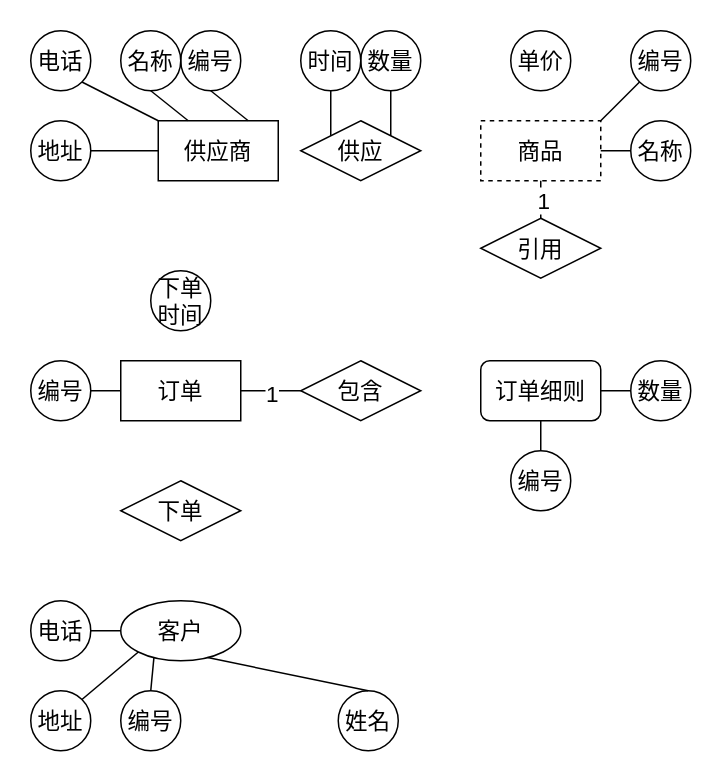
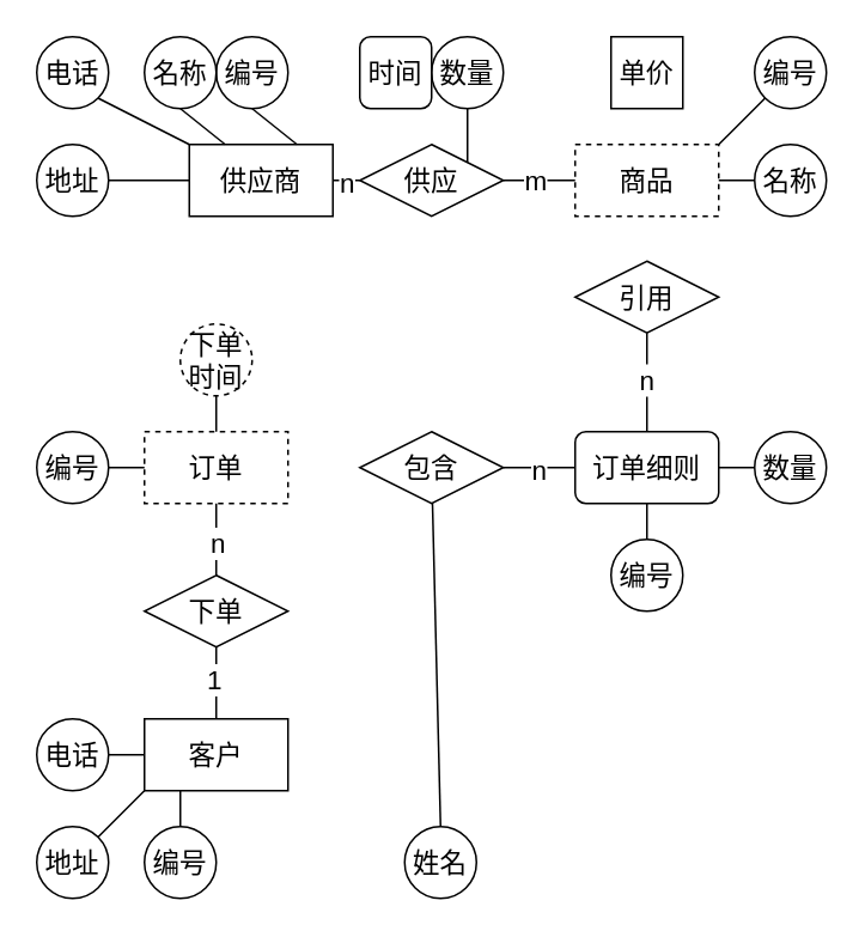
- <mxCell id="25" value="时间" style="ellipse;whiteSpace=wrap;html=1;align=center;fontSize=15;fillColor=none;labelBorderColor=none;labelBackgroundColor=none;" parent="1" vertex="1"><mxGeometry x="200" y="20" width="40" height="40" as="geometry" /></mxCell>
+ <mxCell id="25" value="时间" style="whiteSpace=wrap;html=1;align=center;fontSize=15;fillColor=none;labelBorderColor=none;labelBackgroundColor=none;rounded=1;" parent="1" vertex="1"><mxGeometry x="200" y="20" width="40" height="40" as="geometry" /></mxCell>
- <mxCell id="9" value="单价" style="ellipse;whiteSpace=wrap;html=1;align=center;fontSize=15;fillColor=none;labelBorderColor=none;labelBackgroundColor=none;" parent="1" vertex="1"><mxGeometry x="340" y="20" width="40" height="40" as="geometry" /></mxCell>
+ <mxCell id="9" value="单价" style="whiteSpace=wrap;html=1;align=center;fontSize=15;fillColor=none;labelBorderColor=none;labelBackgroundColor=none;rounded=0;" parent="1" vertex="1"><mxGeometry x="340" y="20" width="40" height="40" as="geometry" /></mxCell>
- <mxCell id="26" value="" style="endArrow=none;html=1;rounded=0;exitX=0.5;exitY=1;exitDx=0;exitDy=0;entryX=0;entryY=0;entryDx=0;entryDy=0;fontSize=15;labelBorderColor=none;labelBackgroundColor=none;" parent="1" source="25" target="16" edge="1"><mxGeometry relative="1" as="geometry"><mxPoint x="280" y="230" as="sourcePoint" /><mxPoint x="440" y="230" as="targetPoint" /></mxGeometry></mxCell>
+ <mxCell id="14" value="" style="endArrow=none;html=1;rounded=0;exitX=1;exitY=0.5;exitDx=0;exitDy=0;entryX=0;entryY=0.5;entryDx=0;entryDy=0;fontSize=15;labelBorderColor=none;labelBackgroundColor=none;" parent="1" source="3" target="16" edge="1"><mxGeometry relative="1" as="geometry"><mxPoint x="280" y="230" as="sourcePoint" /><mxPoint x="210" y="100" as="targetPoint" /></mxGeometry></mxCell>
+ <mxCell id="15" value="n" style="edgeLabel;html=1;align=center;verticalAlign=middle;resizable=0;points=[];fontSize=15;labelBorderColor=none;labelBackgroundColor=default;" vertex="1" connectable="0" parent="14"><mxGeometry x="-0.074" relative="1" as="geometry"><mxPoint as="offset" /></mxGeometry></mxCell>
+ <mxCell id="17" value="" style="endArrow=none;html=1;rounded=0;exitX=1;exitY=0.5;exitDx=0;exitDy=0;entryX=0;entryY=0.5;entryDx=0;entryDy=0;fontSize=15;labelBorderColor=none;labelBackgroundColor=none;" parent="1" source="16" target="2" edge="1"><mxGeometry relative="1" as="geometry"><mxPoint x="280" y="230" as="sourcePoint" /><mxPoint x="440" y="230" as="targetPoint" /></mxGeometry></mxCell>
+ <mxCell id="18" value="m" style="edgeLabel;html=1;align=center;verticalAlign=middle;resizable=0;points=[];fontSize=15;labelBorderColor=none;labelBackgroundColor=default;" parent="17" vertex="1" connectable="0"><mxGeometry x="-0.115" y="1" relative="1" as="geometry"><mxPoint x="-1" as="offset" /></mxGeometry></mxCell>
- <mxCell id="48" value="" style="endArrow=none;html=1;rounded=0;entryX=0.5;entryY=1;entryDx=0;entryDy=0;exitX=0.5;exitY=0;exitDx=0;exitDy=0;fontSize=15;labelBorderColor=none;labelBackgroundColor=none;" edge="1" parent="1" source="59" target="2"><mxGeometry relative="1" as="geometry"><mxPoint x="300" y="140" as="sourcePoint" /><mxPoint x="520" y="280" as="targetPoint" /></mxGeometry></mxCell>
- <mxCell id="49" value="1" style="edgeLabel;html=1;align=center;verticalAlign=middle;resizable=0;points=[];fontSize=15;labelBorderColor=none;labelBackgroundColor=default;" vertex="1" connectable="0" parent="48"><mxGeometry x="0.036" y="-1" relative="1" as="geometry"><mxPoint as="offset" /></mxGeometry></mxCell>
+ <mxCell id="57" value="" style="endArrow=none;html=1;rounded=0;exitX=0.5;exitY=0;exitDx=0;exitDy=0;entryX=0.5;entryY=1;entryDx=0;entryDy=0;fontSize=15;labelBorderColor=none;labelBackgroundColor=none;" edge="1" parent="1" source="6" target="59"><mxGeometry relative="1" as="geometry"><mxPoint x="370" y="250" as="sourcePoint" /><mxPoint x="360" y="210" as="targetPoint" /></mxGeometry></mxCell>
+ <mxCell id="58" value="n" style="edgeLabel;html=1;align=center;verticalAlign=middle;resizable=0;points=[];fontSize=15;labelBorderColor=none;labelBackgroundColor=default;" vertex="1" connectable="0" parent="57"><mxGeometry x="0.077" y="1" relative="1" as="geometry"><mxPoint as="offset" /></mxGeometry></mxCell>
- <mxCell id="33" value="下单&lt;br style=&quot;font-size: 15px;&quot;&gt;时间" style="ellipse;whiteSpace=wrap;html=1;align=center;fontSize=15;fillColor=none;labelBorderColor=none;labelBackgroundColor=none;" vertex="1" parent="1"><mxGeometry x="100" y="180" width="40" height="40" as="geometry" /></mxCell>
+ <mxCell id="33" value="下单&lt;br style=&quot;font-size: 15px;&quot;&gt;时间" style="ellipse;whiteSpace=wrap;html=1;align=center;fontSize=15;fillColor=none;labelBorderColor=none;labelBackgroundColor=none;dashed=1;" vertex="1" parent="1"><mxGeometry x="100" y="180" width="40" height="40" as="geometry" /></mxCell>
+ <mxCell id="40" value="" style="endArrow=none;html=1;rounded=0;entryX=0.5;entryY=0;entryDx=0;entryDy=0;exitX=0.5;exitY=1;exitDx=0;exitDy=0;fontSize=15;labelBorderColor=none;labelBackgroundColor=none;" edge="1" parent="1" source="33" target="5"><mxGeometry relative="1" as="geometry"><mxPoint x="140" y="230" as="sourcePoint" /><mxPoint x="290" y="440" as="targetPoint" /></mxGeometry></mxCell>
- <mxCell id="5" value="订单" style="whiteSpace=wrap;html=1;align=center;fillColor=none;fontSize=15;labelBorderColor=none;labelBackgroundColor=none;" parent="1" vertex="1"><mxGeometry x="80" y="240" width="80" height="40" as="geometry" /></mxCell>
+ <mxCell id="5" value="订单" style="whiteSpace=wrap;html=1;align=center;fillColor=none;fontSize=15;labelBorderColor=none;labelBackgroundColor=none;dashed=1;" parent="1" vertex="1"><mxGeometry x="80" y="240" width="80" height="40" as="geometry" /></mxCell>
- <mxCell id="53" value="" style="endArrow=none;html=1;rounded=0;entryX=1;entryY=0.5;entryDx=0;entryDy=0;exitX=0;exitY=0.5;exitDx=0;exitDy=0;fontSize=15;labelBorderColor=none;labelBackgroundColor=none;" edge="1" parent="1" source="52" target="5"><mxGeometry relative="1" as="geometry"><mxPoint x="100" y="300" as="sourcePoint" /><mxPoint x="290" y="300" as="targetPoint" /></mxGeometry></mxCell>
- <mxCell id="54" value="1" style="edgeLabel;html=1;align=center;verticalAlign=middle;resizable=0;points=[];fontSize=15;labelBorderColor=none;labelBackgroundColor=default;" vertex="1" connectable="0" parent="53"><mxGeometry x="-0.024" y="1" relative="1" as="geometry"><mxPoint as="offset" /></mxGeometry></mxCell>
+ <mxCell id="55" value="" style="endArrow=none;html=1;rounded=0;exitX=0;exitY=0.5;exitDx=0;exitDy=0;entryX=1;entryY=0.5;entryDx=0;entryDy=0;fontSize=15;labelBorderColor=none;labelBackgroundColor=none;" edge="1" parent="1" source="6" target="52"><mxGeometry relative="1" as="geometry"><mxPoint x="260" y="220" as="sourcePoint" /><mxPoint x="220" y="250" as="targetPoint" /></mxGeometry></mxCell>
+ <mxCell id="56" value="n" style="edgeLabel;html=1;align=center;verticalAlign=middle;resizable=0;points=[];fontSize=15;labelBorderColor=none;labelBackgroundColor=default;" vertex="1" connectable="0" parent="55"><mxGeometry x="-0.074" relative="1" as="geometry"><mxPoint x="-2" as="offset" /></mxGeometry></mxCell>
+ <mxCell id="35" value="" style="endArrow=none;html=1;rounded=0;exitX=0.5;exitY=0;exitDx=0;exitDy=0;entryX=0.5;entryY=1;entryDx=0;entryDy=0;fontSize=15;labelBorderColor=none;labelBackgroundColor=none;" edge="1" parent="1" source="37" target="5"><mxGeometry relative="1" as="geometry"><mxPoint x="220" y="260" as="sourcePoint" /><mxPoint x="310" y="410" as="targetPoint" /></mxGeometry></mxCell>
+ <mxCell id="36" value="n" style="edgeLabel;html=1;align=center;verticalAlign=middle;resizable=0;points=[];fontSize=15;labelBorderColor=none;labelBackgroundColor=default;" vertex="1" connectable="0" parent="35"><mxGeometry x="-0.026" relative="1" as="geometry"><mxPoint as="offset" /></mxGeometry></mxCell>
+ <mxCell id="38" value="" style="endArrow=none;html=1;rounded=0;entryX=0.5;entryY=0;entryDx=0;entryDy=0;exitX=0.5;exitY=1;exitDx=0;exitDy=0;fontSize=15;labelBorderColor=none;labelBackgroundColor=none;" edge="1" parent="1" source="37" target="4"><mxGeometry relative="1" as="geometry"><mxPoint x="460" y="390" as="sourcePoint" /><mxPoint x="260" y="440" as="targetPoint" /></mxGeometry></mxCell>
+ <mxCell id="39" value="1" style="edgeLabel;html=1;align=center;verticalAlign=middle;resizable=0;points=[];fontSize=15;labelBorderColor=none;labelBackgroundColor=default;" vertex="1" connectable="0" parent="38"><mxGeometry x="-0.074" y="-2" relative="1" as="geometry"><mxPoint y="-2" as="offset" /></mxGeometry></mxCell>
- <mxCell id="4" value="客户" style="ellipse;whiteSpace=wrap;html=1;align=center;fillColor=none;fontSize=15;labelBorderColor=none;labelBackgroundColor=none;" parent="1" vertex="1"><mxGeometry x="80" y="400" width="80" height="40" as="geometry" /></mxCell>
+ <mxCell id="4" value="客户" style="whiteSpace=wrap;html=1;align=center;fillColor=none;fontSize=15;labelBorderColor=none;labelBackgroundColor=none;" parent="1" vertex="1"><mxGeometry x="80" y="400" width="80" height="40" as="geometry" /></mxCell>
- <mxCell id="43" value="" style="endArrow=none;html=1;rounded=0;exitX=0.5;exitY=0;exitDx=0;exitDy=0;entryX=0.75;entryY=1;entryDx=0;entryDy=0;fontSize=15;labelBorderColor=none;labelBackgroundColor=none;" edge="1" parent="1" source="29" target="4"><mxGeometry relative="1" as="geometry"><mxPoint x="110" y="470" as="sourcePoint" /><mxPoint x="110" y="450" as="targetPoint" /></mxGeometry></mxCell>
+ <mxCell id="43" value="" style="endArrow=none;html=1;rounded=0;exitX=0.5;exitY=0;exitDx=0;exitDy=0;fontSize=15;labelBorderColor=none;labelBackgroundColor=none;" edge="1" parent="1" source="29" target="52"><mxGeometry relative="1" as="geometry"><mxPoint x="110" y="470" as="sourcePoint" /><mxPoint x="110" y="450" as="targetPoint" /></mxGeometry></mxCell>
